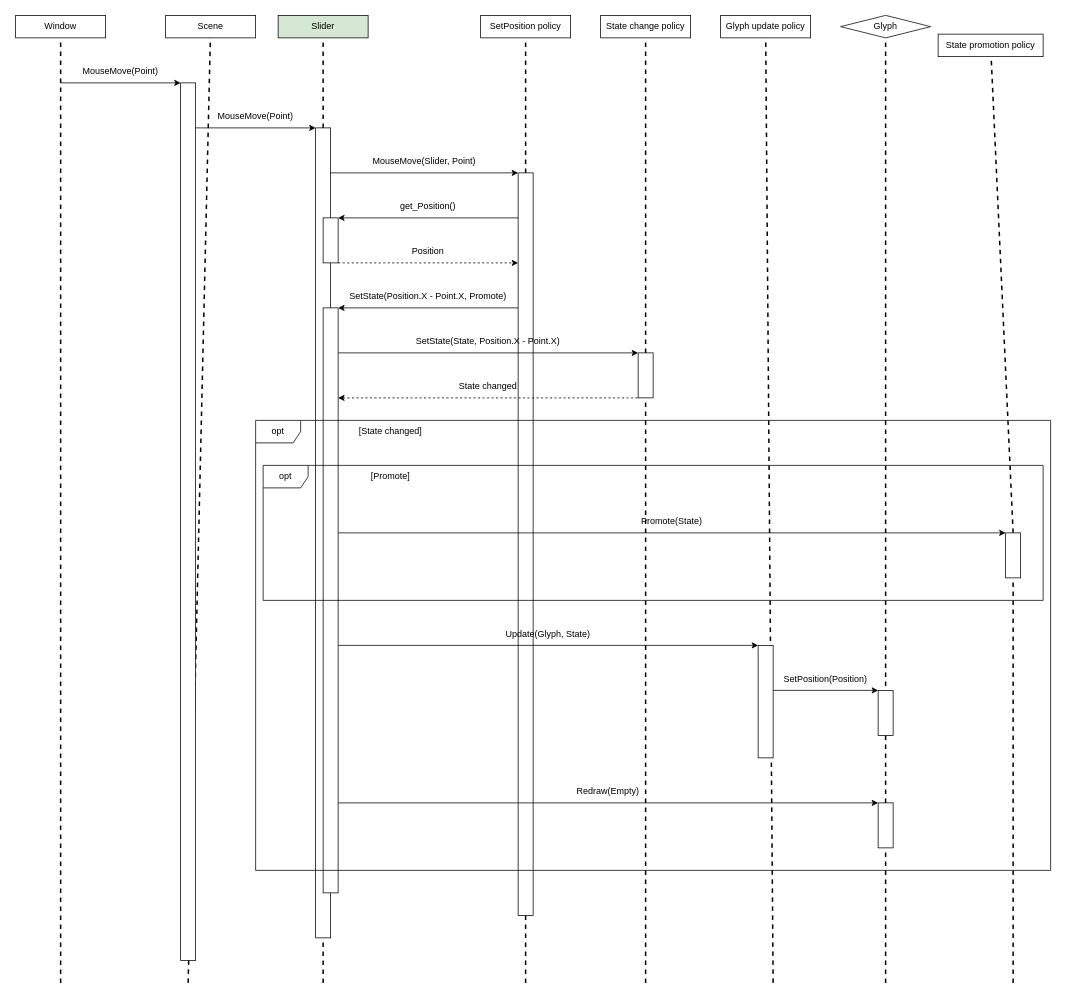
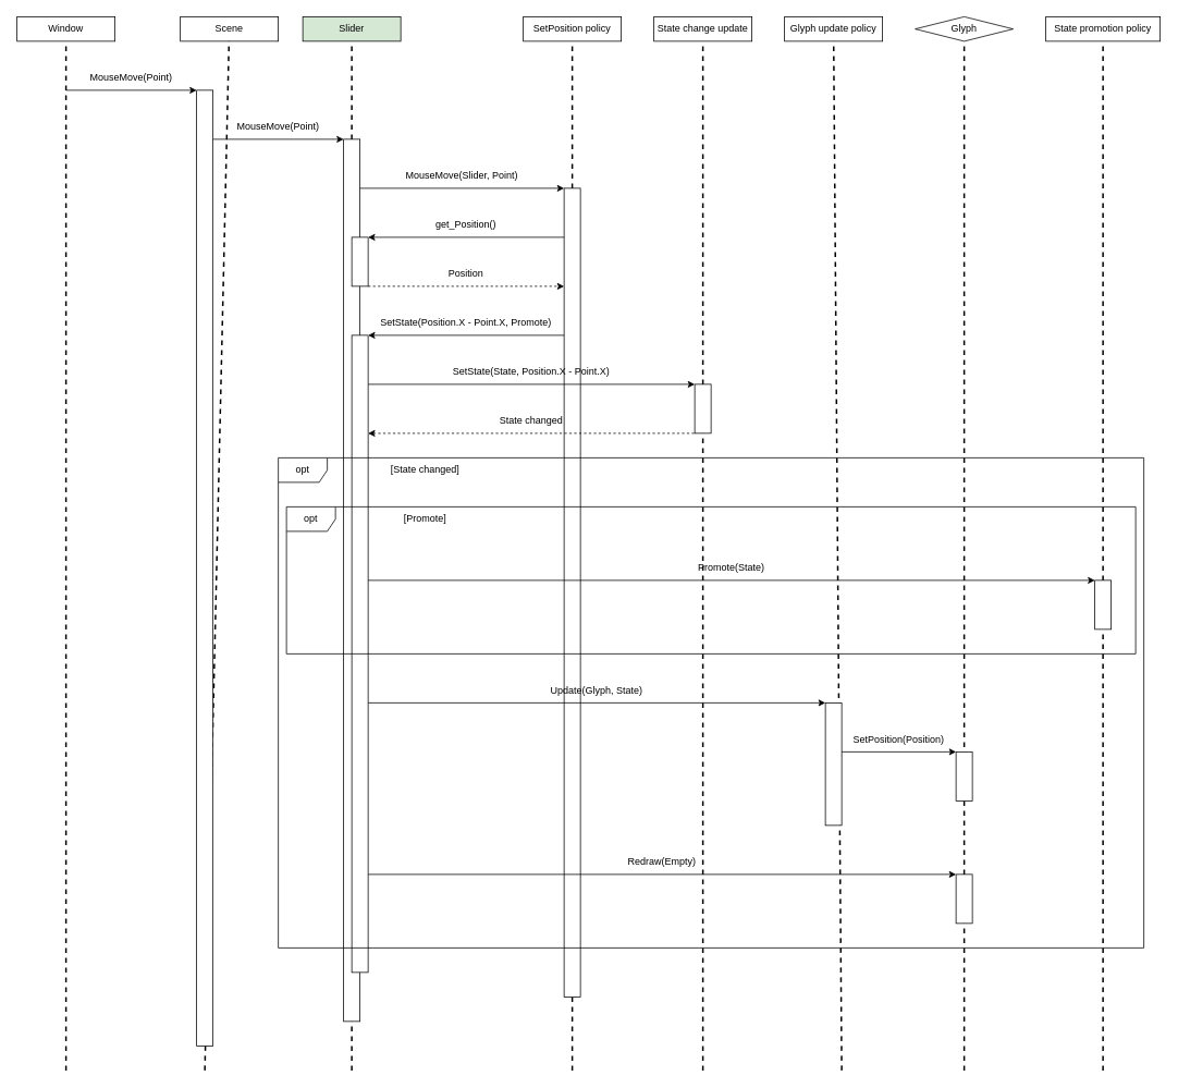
- <mxCell id="7" value="State change policy" style="rounded=0;whiteSpace=wrap;html=1;" parent="1" vertex="1"><mxGeometry x="800" y="20" width="120" height="30" as="geometry" /></mxCell>
+ <mxCell id="7" value="State change update" style="rounded=0;whiteSpace=wrap;html=1;" parent="1" vertex="1"><mxGeometry x="800" y="20" width="120" height="30" as="geometry" /></mxCell>
- <mxCell id="50" value="State promotion policy" style="rounded=0;whiteSpace=wrap;html=1;" vertex="1" parent="1"><mxGeometry x="1250" y="45" width="140" height="30" as="geometry" /></mxCell>
+ <mxCell id="50" value="State promotion policy" style="rounded=0;whiteSpace=wrap;html=1;" vertex="1" parent="1"><mxGeometry x="1280" y="20" width="140" height="30" as="geometry" /></mxCell>
